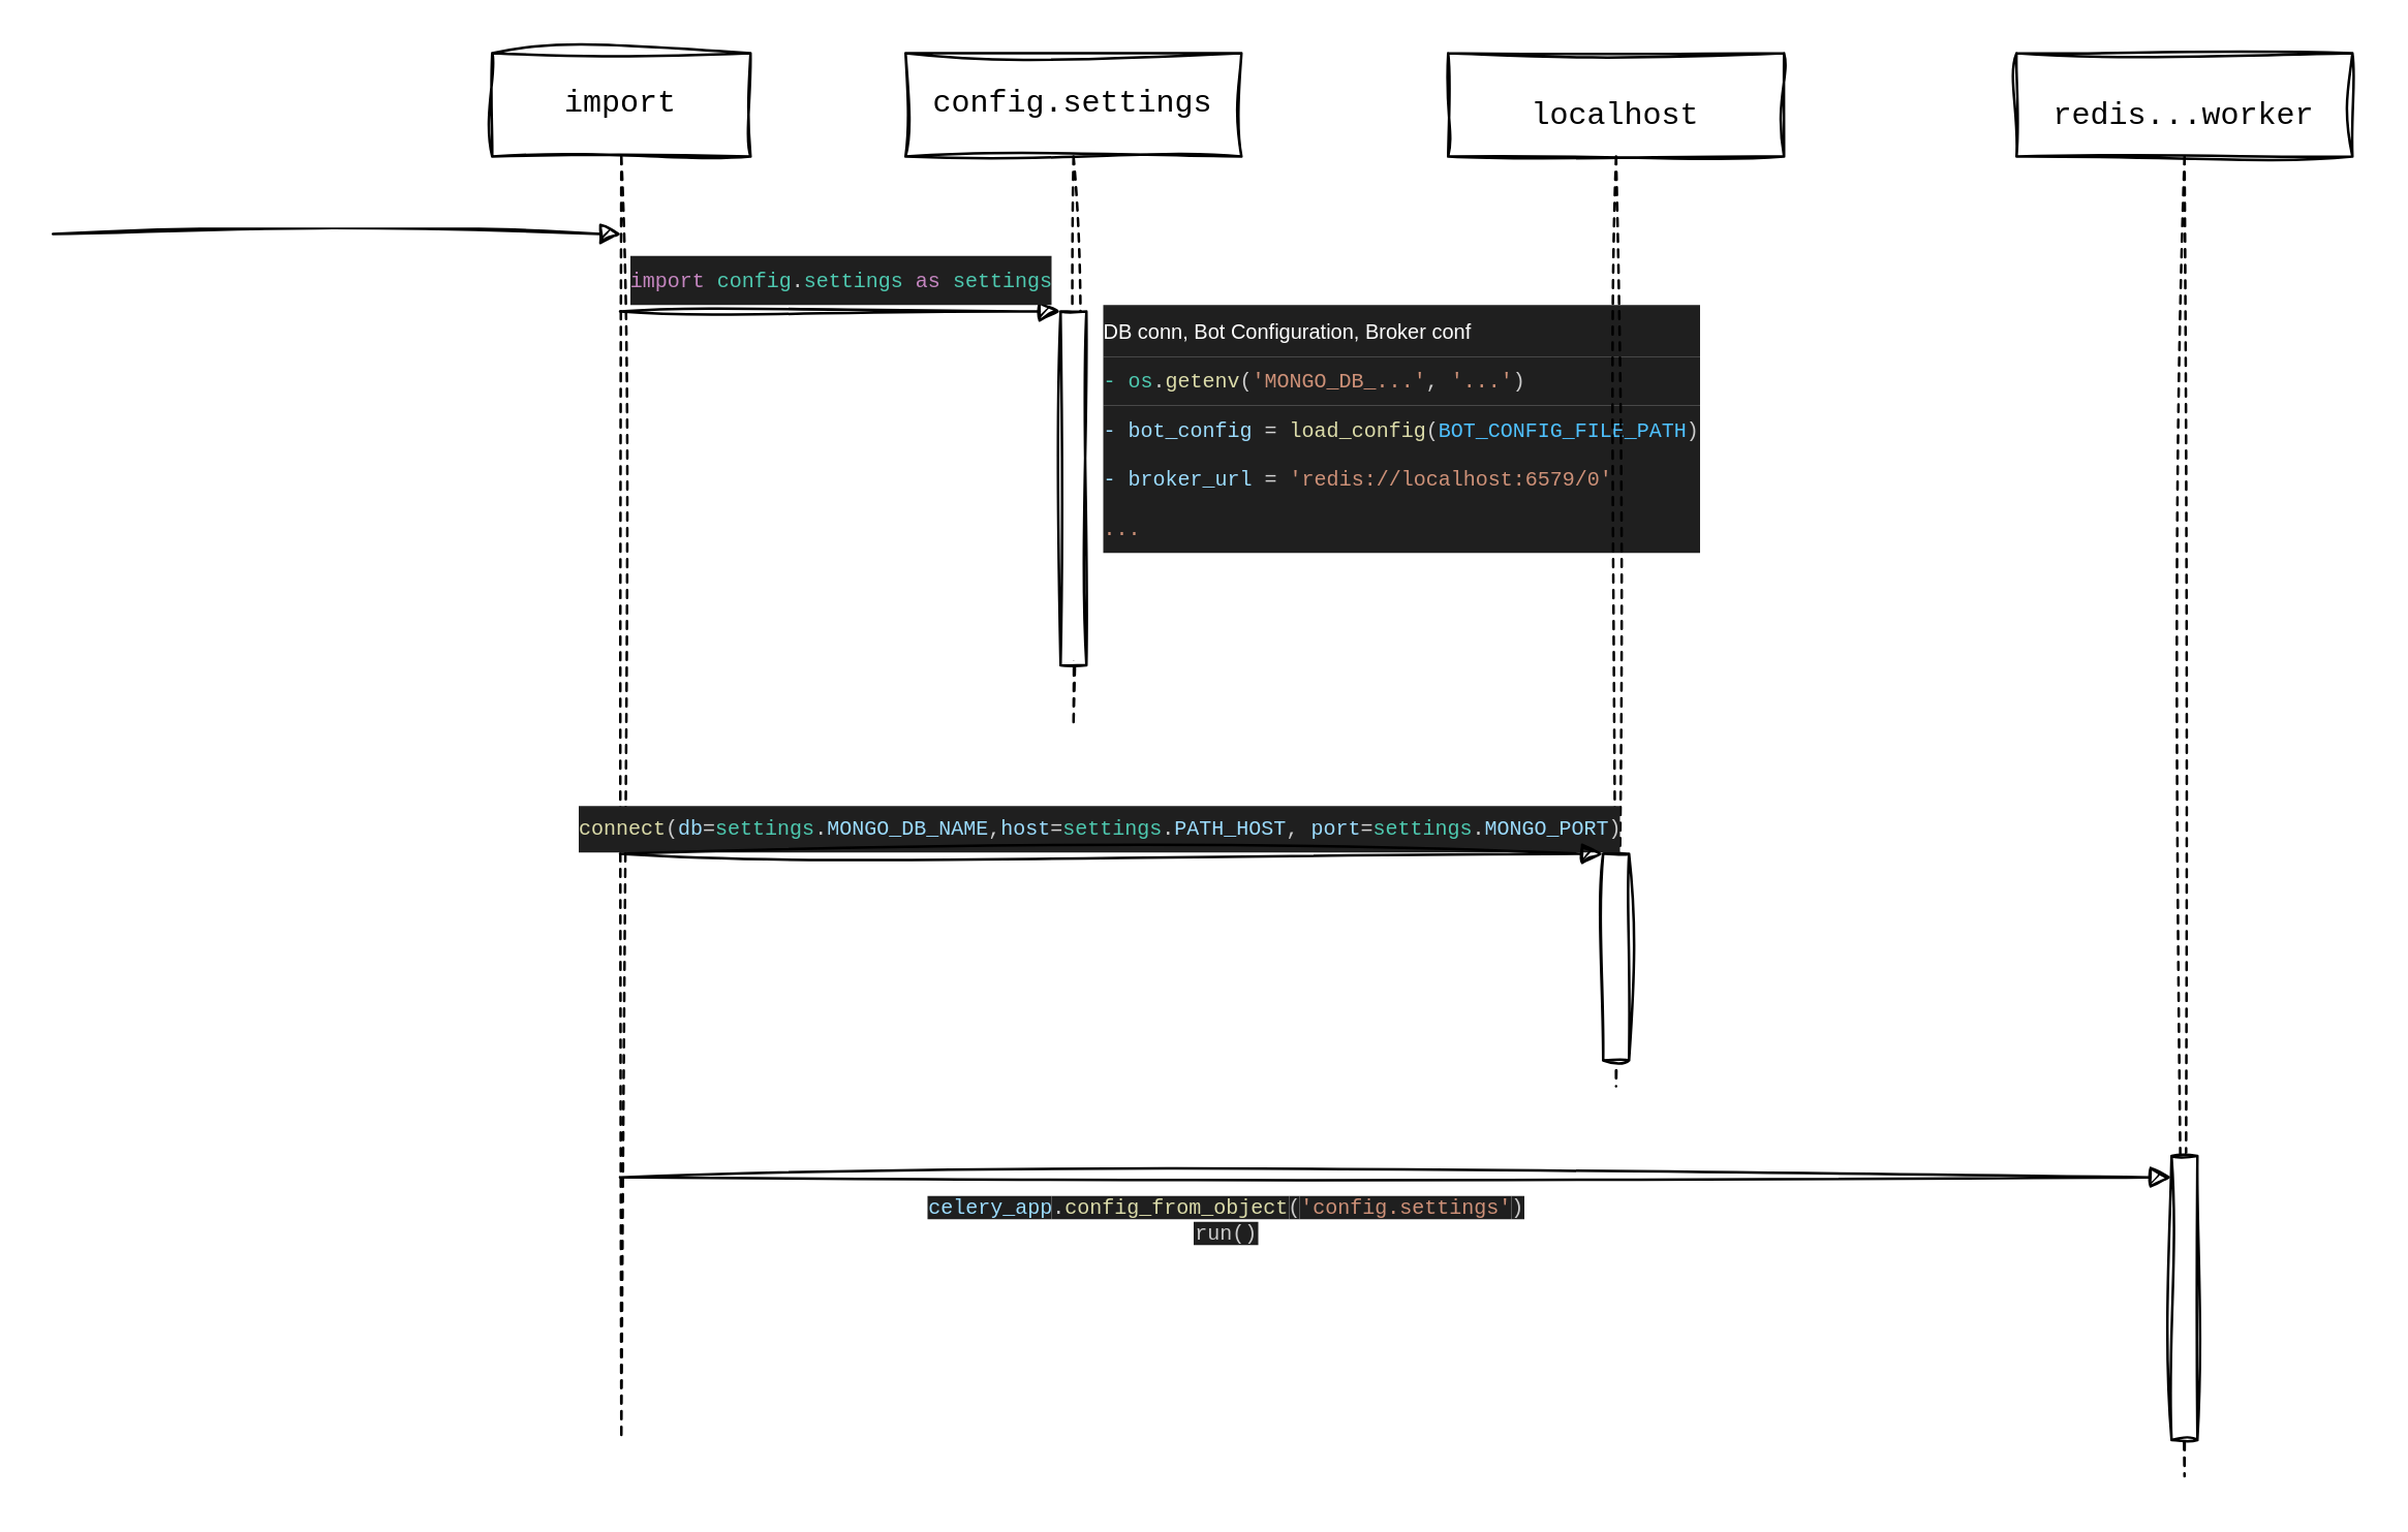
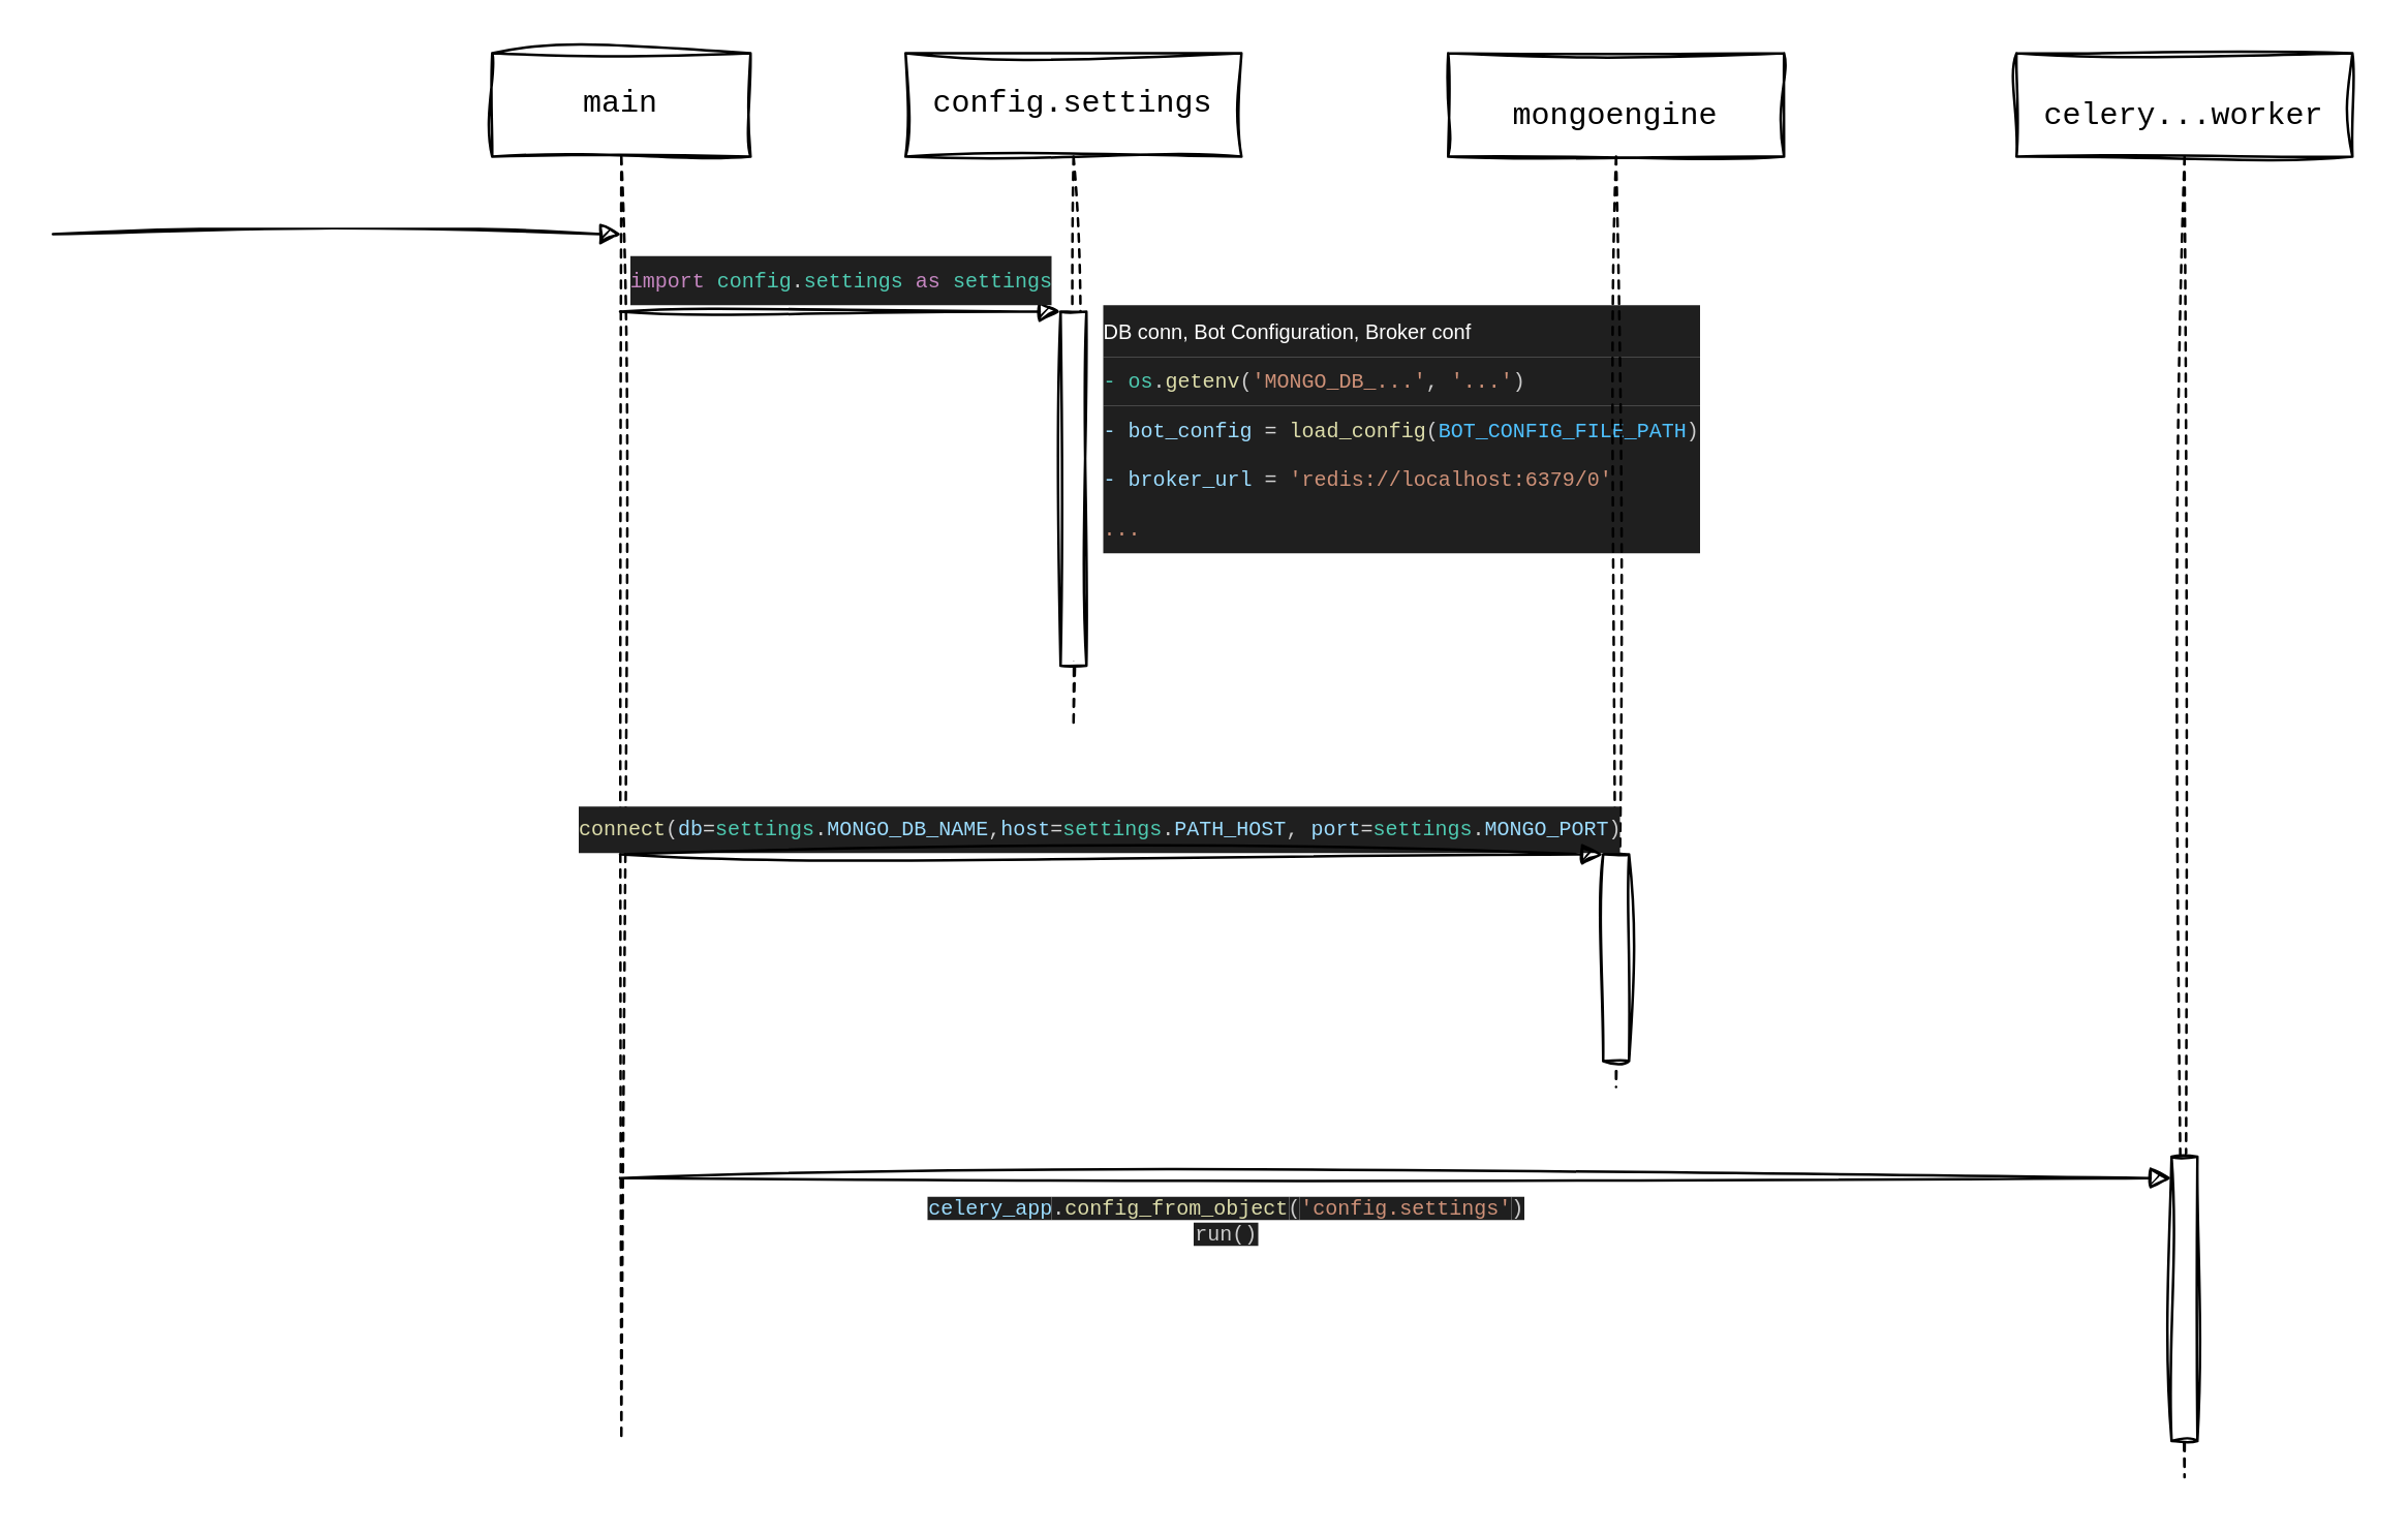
- <mxCell id="2" value="import" style="shape=umlLifeline;perimeter=lifelinePerimeter;whiteSpace=wrap;html=1;container=1;collapsible=0;recursiveResize=0;outlineConnect=0;fontFamily=Courier New;rounded=0;sketch=1;curveFitting=1;jiggle=2;" vertex="1" parent="1"><mxGeometry x="190" y="20" width="100" height="536" as="geometry" /></mxCell>
+ <mxCell id="2" value="main" style="shape=umlLifeline;perimeter=lifelinePerimeter;whiteSpace=wrap;html=1;container=1;collapsible=0;recursiveResize=0;outlineConnect=0;fontFamily=Courier New;rounded=0;sketch=1;curveFitting=1;jiggle=2;" vertex="1" parent="1"><mxGeometry x="190" y="20" width="100" height="536" as="geometry" /></mxCell>
- <mxCell id="8" value="&lt;span style=&quot;font-family: &amp;quot;Courier New&amp;quot;; font-size: 12px;&quot;&gt;localhost&lt;/span&gt;" style="shape=umlLifeline;perimeter=lifelinePerimeter;whiteSpace=wrap;html=1;container=1;collapsible=0;recursiveResize=0;outlineConnect=0;hachureGap=4;fontFamily=Architects Daughter;fontSource=https%3A%2F%2Ffonts.googleapis.com%2Fcss%3Ffamily%3DArchitects%2BDaughter;fontSize=20;rounded=0;sketch=1;curveFitting=1;jiggle=2;" vertex="1" parent="1"><mxGeometry x="560" y="20" width="130" height="400" as="geometry" /></mxCell>
+ <mxCell id="8" value="&lt;span style=&quot;font-family: &amp;quot;Courier New&amp;quot;; font-size: 12px;&quot;&gt;mongoengine&lt;/span&gt;" style="shape=umlLifeline;perimeter=lifelinePerimeter;whiteSpace=wrap;html=1;container=1;collapsible=0;recursiveResize=0;outlineConnect=0;hachureGap=4;fontFamily=Architects Daughter;fontSource=https%3A%2F%2Ffonts.googleapis.com%2Fcss%3Ffamily%3DArchitects%2BDaughter;fontSize=20;rounded=0;sketch=1;curveFitting=1;jiggle=2;" vertex="1" parent="1"><mxGeometry x="560" y="20" width="130" height="400" as="geometry" /></mxCell>
- <mxCell id="11" value="&lt;span style=&quot;font-family: &amp;quot;Courier New&amp;quot;; font-size: 12px;&quot;&gt;redis...worker&lt;/span&gt;" style="shape=umlLifeline;perimeter=lifelinePerimeter;whiteSpace=wrap;html=1;container=1;collapsible=0;recursiveResize=0;outlineConnect=0;hachureGap=4;fontFamily=Architects Daughter;fontSource=https%3A%2F%2Ffonts.googleapis.com%2Fcss%3Ffamily%3DArchitects%2BDaughter;fontSize=20;rounded=0;sketch=1;curveFitting=1;jiggle=2;" vertex="1" parent="1"><mxGeometry x="780" y="20" width="130" height="551" as="geometry" /></mxCell>
+ <mxCell id="11" value="&lt;span style=&quot;font-family: &amp;quot;Courier New&amp;quot;; font-size: 12px;&quot;&gt;celery...worker&lt;/span&gt;" style="shape=umlLifeline;perimeter=lifelinePerimeter;whiteSpace=wrap;html=1;container=1;collapsible=0;recursiveResize=0;outlineConnect=0;hachureGap=4;fontFamily=Architects Daughter;fontSource=https%3A%2F%2Ffonts.googleapis.com%2Fcss%3Ffamily%3DArchitects%2BDaughter;fontSize=20;rounded=0;sketch=1;curveFitting=1;jiggle=2;" vertex="1" parent="1"><mxGeometry x="780" y="20" width="130" height="551" as="geometry" /></mxCell>
- <mxCell id="6" value="&lt;font style=&quot;&quot;&gt;&lt;div style=&quot;background-color: rgb(31, 31, 31); line-height: 18px;&quot;&gt;&lt;font color=&quot;#ffffff&quot; face=&quot;Helvetica&quot; style=&quot;&quot;&gt;&lt;span style=&quot;font-size: 8px;&quot;&gt;DB conn, Bot Configuration, Broker conf&lt;/span&gt;&lt;/font&gt;&lt;/div&gt;&lt;div style=&quot;color: rgb(204, 204, 204); background-color: rgb(31, 31, 31); font-family: Menlo, Monaco, &amp;quot;Courier New&amp;quot;, monospace; line-height: 18px;&quot;&gt;&lt;font style=&quot;font-size: 8px;&quot;&gt;&lt;span style=&quot;color: rgb(78, 201, 176);&quot;&gt;- os&lt;/span&gt;.&lt;span style=&quot;color: rgb(220, 220, 170);&quot;&gt;getenv&lt;/span&gt;(&lt;span style=&quot;color: rgb(206, 145, 120);&quot;&gt;'MONGO_DB_...'&lt;/span&gt;, &lt;span style=&quot;color: rgb(206, 145, 120);&quot;&gt;'...'&lt;/span&gt;)&lt;br&gt;&lt;/font&gt;&lt;/div&gt;&lt;/font&gt;&lt;div style=&quot;color: rgb(204, 204, 204); background-color: rgb(31, 31, 31); font-family: Menlo, Monaco, &amp;quot;Courier New&amp;quot;, monospace; line-height: 18px;&quot;&gt;&lt;font style=&quot;font-size: 8px;&quot;&gt;&lt;span style=&quot;color: #9cdcfe;&quot;&gt;- bot_config&lt;/span&gt; &lt;span style=&quot;color: #d4d4d4;&quot;&gt;=&lt;/span&gt; &lt;/font&gt;&lt;font style=&quot;font-size: 8px;&quot;&gt;&lt;span style=&quot;color: #dcdcaa;&quot;&gt;load_config&lt;/span&gt;(&lt;span style=&quot;color: #4fc1ff;&quot;&gt;BOT_CONFIG_FILE_PATH&lt;/span&gt;)&lt;br&gt;&lt;span style=&quot;color: rgb(156, 220, 254);&quot;&gt;- broker_url&lt;/span&gt;&amp;nbsp;&lt;span style=&quot;color: rgb(212, 212, 212);&quot;&gt;=&lt;/span&gt;&amp;nbsp;&lt;span style=&quot;color: rgb(206, 145, 120);&quot;&gt;'redis://localhost:6579/0'&lt;br&gt;...&lt;/span&gt;&lt;br&gt;&lt;/font&gt;&lt;/div&gt;" style="text;html=1;strokeColor=none;fillColor=none;align=left;verticalAlign=middle;whiteSpace=wrap;rounded=0;fontFamily=Courier New;sketch=1;curveFitting=1;jiggle=2;" vertex="1" parent="1"><mxGeometry x="425" y="150" width="250" height="30" as="geometry" /></mxCell>
+ <mxCell id="6" value="&lt;font style=&quot;&quot;&gt;&lt;div style=&quot;background-color: rgb(31, 31, 31); line-height: 18px;&quot;&gt;&lt;font color=&quot;#ffffff&quot; face=&quot;Helvetica&quot; style=&quot;&quot;&gt;&lt;span style=&quot;font-size: 8px;&quot;&gt;DB conn, Bot Configuration, Broker conf&lt;/span&gt;&lt;/font&gt;&lt;/div&gt;&lt;div style=&quot;color: rgb(204, 204, 204); background-color: rgb(31, 31, 31); font-family: Menlo, Monaco, &amp;quot;Courier New&amp;quot;, monospace; line-height: 18px;&quot;&gt;&lt;font style=&quot;font-size: 8px;&quot;&gt;&lt;span style=&quot;color: rgb(78, 201, 176);&quot;&gt;- os&lt;/span&gt;.&lt;span style=&quot;color: rgb(220, 220, 170);&quot;&gt;getenv&lt;/span&gt;(&lt;span style=&quot;color: rgb(206, 145, 120);&quot;&gt;'MONGO_DB_...'&lt;/span&gt;, &lt;span style=&quot;color: rgb(206, 145, 120);&quot;&gt;'...'&lt;/span&gt;)&lt;br&gt;&lt;/font&gt;&lt;/div&gt;&lt;/font&gt;&lt;div style=&quot;color: rgb(204, 204, 204); background-color: rgb(31, 31, 31); font-family: Menlo, Monaco, &amp;quot;Courier New&amp;quot;, monospace; line-height: 18px;&quot;&gt;&lt;font style=&quot;font-size: 8px;&quot;&gt;&lt;span style=&quot;color: #9cdcfe;&quot;&gt;- bot_config&lt;/span&gt; &lt;span style=&quot;color: #d4d4d4;&quot;&gt;=&lt;/span&gt; &lt;/font&gt;&lt;font style=&quot;font-size: 8px;&quot;&gt;&lt;span style=&quot;color: #dcdcaa;&quot;&gt;load_config&lt;/span&gt;(&lt;span style=&quot;color: #4fc1ff;&quot;&gt;BOT_CONFIG_FILE_PATH&lt;/span&gt;)&lt;br&gt;&lt;span style=&quot;color: rgb(156, 220, 254);&quot;&gt;- broker_url&lt;/span&gt;&amp;nbsp;&lt;span style=&quot;color: rgb(212, 212, 212);&quot;&gt;=&lt;/span&gt;&amp;nbsp;&lt;span style=&quot;color: rgb(206, 145, 120);&quot;&gt;'redis://localhost:6379/0'&lt;br&gt;...&lt;/span&gt;&lt;br&gt;&lt;/font&gt;&lt;/div&gt;" style="text;html=1;strokeColor=none;fillColor=none;align=left;verticalAlign=middle;whiteSpace=wrap;rounded=0;fontFamily=Courier New;sketch=1;curveFitting=1;jiggle=2;" vertex="1" parent="1"><mxGeometry x="425" y="150" width="250" height="30" as="geometry" /></mxCell>
